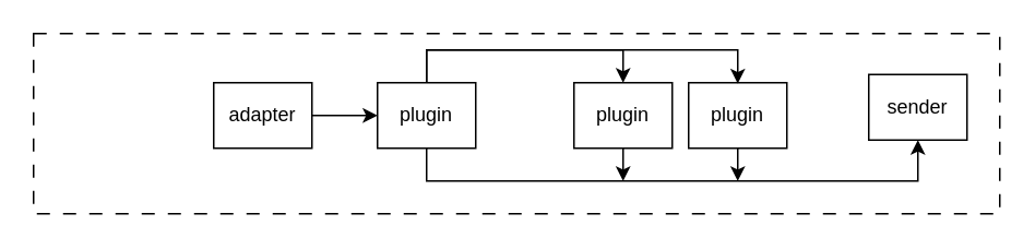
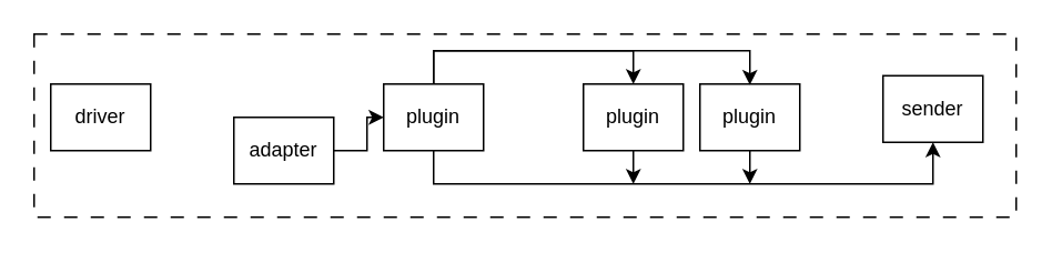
+ <mxCell id="2" value="driver" style="rounded=0;whiteSpace=wrap;html=1;" vertex="1" parent="1"><mxGeometry x="30" y="50" width="60" height="40" as="geometry" /></mxCell>
- <mxCell id="4" value="adapter" style="rounded=0;whiteSpace=wrap;html=1;" vertex="1" parent="1"><mxGeometry x="130" y="50" width="60" height="40" as="geometry" /></mxCell>
+ <mxCell id="4" value="adapter" style="rounded=0;whiteSpace=wrap;html=1;" vertex="1" parent="1"><mxGeometry x="140" y="70" width="60" height="40" as="geometry" /></mxCell>
